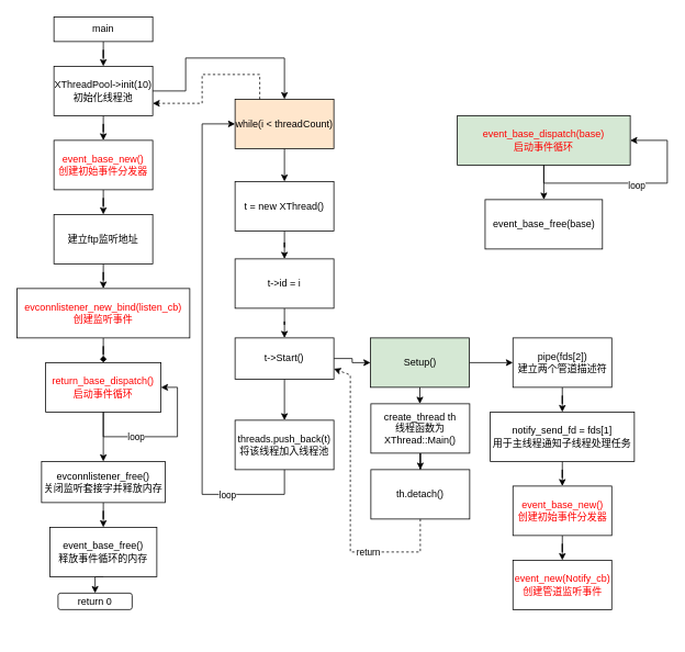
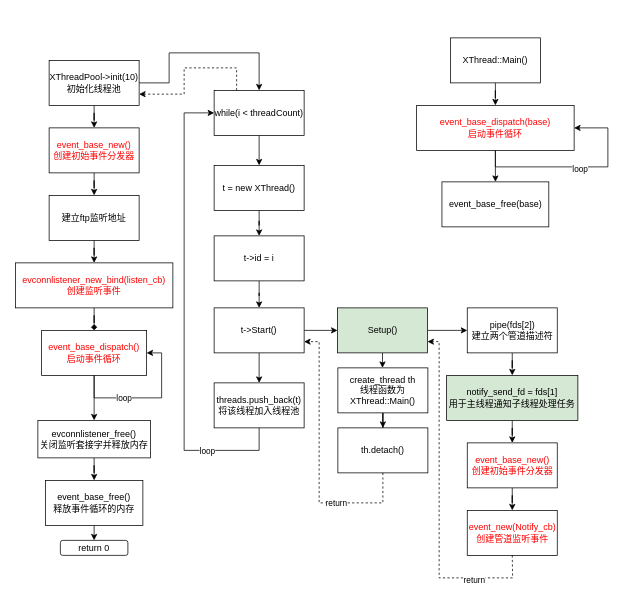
- <mxCell id="3" value="main" style="rounded=0;whiteSpace=wrap;html=1;" parent="1" vertex="1"><mxGeometry x="65" y="20" width="120" height="30" as="geometry" /></mxCell>
- <mxCell id="2" value="" style="edgeStyle=orthogonalEdgeStyle;rounded=0;orthogonalLoop=1;jettySize=auto;html=1;" parent="1" source="3" target="5" edge="1"><mxGeometry relative="1" as="geometry" /></mxCell>
+ <mxCell id="53" value="XThread::Main()" style="whiteSpace=wrap;html=1;" parent="1" vertex="1"><mxGeometry x="600" y="50" width="120" height="60" as="geometry" /></mxCell>
+ <mxCell id="52" value="" style="edgeStyle=orthogonalEdgeStyle;rounded=0;orthogonalLoop=1;jettySize=auto;html=1;" parent="1" source="53" target="55" edge="1"><mxGeometry relative="1" as="geometry" /></mxCell>
- <mxCell id="22" value="while(i &amp;lt; threadCount)" style="whiteSpace=wrap;html=1;fillColor=#ffe6cc;" parent="1" vertex="1"><mxGeometry x="285" y="120" width="120" height="60" as="geometry" /></mxCell>
+ <mxCell id="22" value="while(i &amp;lt; threadCount)" style="whiteSpace=wrap;html=1;" parent="1" vertex="1"><mxGeometry x="285" y="120" width="120" height="60" as="geometry" /></mxCell>
- <mxCell id="55" value="&lt;font color=&quot;#ff0000&quot;&gt;event_base_dispatch(base)&lt;br&gt;启动事件循环&lt;/font&gt;" style="whiteSpace=wrap;html=1;fillColor=#d5e8d4;" parent="1" vertex="1"><mxGeometry x="555" y="140" width="210" height="60" as="geometry" /></mxCell>
+ <mxCell id="55" value="&lt;font color=&quot;#ff0000&quot;&gt;event_base_dispatch(base)&lt;br&gt;启动事件循环&lt;/font&gt;" style="whiteSpace=wrap;html=1;" parent="1" vertex="1"><mxGeometry x="555" y="140" width="210" height="60" as="geometry" /></mxCell>
- <mxCell id="29" value="t-&amp;gt;Start()" style="whiteSpace=wrap;html=1;" parent="1" vertex="1"><mxGeometry x="285" y="410" width="120" height="50" as="geometry" /></mxCell>
+ <mxCell id="29" value="t-&amp;gt;Start()" style="whiteSpace=wrap;html=1;" parent="1" vertex="1"><mxGeometry x="285" y="410" width="120" height="60" as="geometry" /></mxCell>
- <mxCell id="14" value="&lt;font color=&quot;#ff0000&quot;&gt;return_base_dispatch()&lt;br&gt;启动事件循环&lt;/font&gt;" style="whiteSpace=wrap;html=1;rounded=0;" parent="1" vertex="1"><mxGeometry x="55" y="440" width="140" height="60" as="geometry" /></mxCell>
+ <mxCell id="14" value="&lt;font color=&quot;#ff0000&quot;&gt;event_base_dispatch()&lt;br&gt;启动事件循环&lt;/font&gt;" style="whiteSpace=wrap;html=1;rounded=0;" parent="1" vertex="1"><mxGeometry x="55" y="440" width="140" height="60" as="geometry" /></mxCell>
- <mxCell id="36" value="notify_send_fd = fds[1]&lt;br&gt;用于主线程通知子线程处理任务" style="whiteSpace=wrap;html=1;" parent="1" vertex="1"><mxGeometry x="595" y="500" width="175" height="60" as="geometry" /></mxCell>
+ <mxCell id="36" value="notify_send_fd = fds[1]&lt;br&gt;用于主线程通知子线程处理任务" style="whiteSpace=wrap;html=1;fillColor=#d5e8d4;" parent="1" vertex="1"><mxGeometry x="595" y="500" width="175" height="60" as="geometry" /></mxCell>
- <mxCell id="48" value="return 0" style="rounded=1;whiteSpace=wrap;html=1;" parent="1" vertex="1"><mxGeometry x="70" y="720" width="90" height="20" as="geometry" /></mxCell>
+ <mxCell id="48" value="return 0" style="rounded=1;whiteSpace=wrap;html=1;" parent="1" vertex="1"><mxGeometry x="80" y="720" width="90" height="20" as="geometry" /></mxCell>
+ <mxCell id="43" value="" style="endArrow=classic;html=1;rounded=0;exitX=0.5;exitY=1;exitDx=0;exitDy=0;entryX=1;entryY=0.75;entryDx=0;entryDy=0;dashed=1;" parent="1" source="39" target="42" edge="1"><mxGeometry width="50" height="50" relative="1" as="geometry"><mxPoint x="445" y="580" as="sourcePoint" /><mxPoint x="495" y="530" as="targetPoint" /><Array as="points"><mxPoint x="683" y="770" /><mxPoint x="585" y="770" /><mxPoint x="585" y="455" /></Array></mxGeometry></mxCell>
+ <mxCell id="44" value="return" style="edgeLabel;html=1;align=center;verticalAlign=middle;resizable=0;points=[];" parent="43" vertex="1" connectable="0"><mxGeometry x="-0.648" y="2" relative="1" as="geometry"><mxPoint x="-1" as="offset" /></mxGeometry></mxCell>
